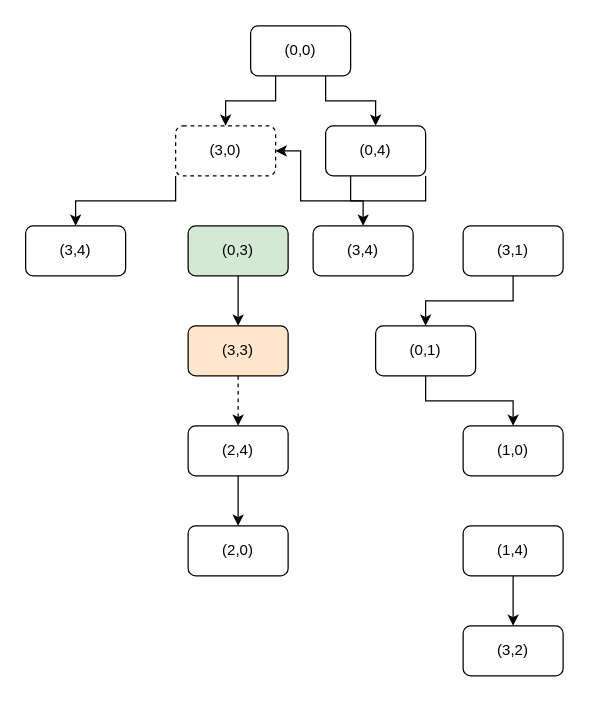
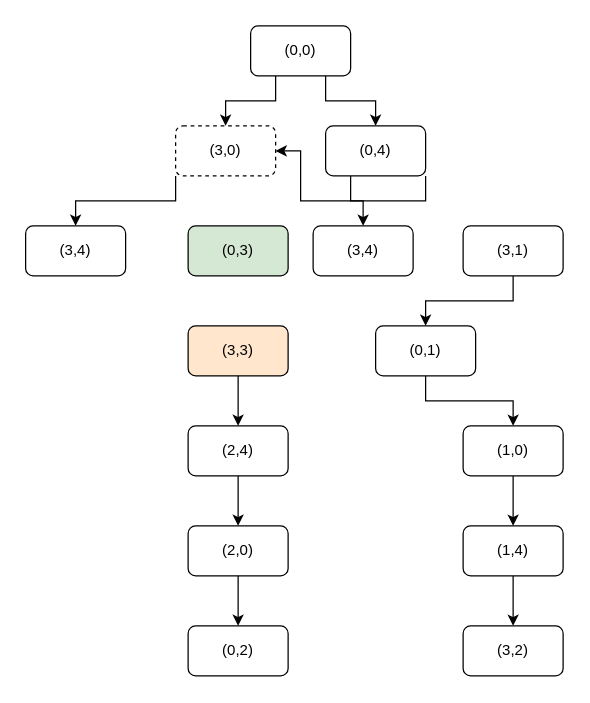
- <mxCell id="11" style="edgeStyle=orthogonalEdgeStyle;rounded=0;orthogonalLoop=1;jettySize=auto;html=1;exitX=0.5;exitY=1;exitDx=0;exitDy=0;" edge="1" parent="1" source="12" target="17"><mxGeometry relative="1" as="geometry" /></mxCell>
- <mxCell id="16" style="edgeStyle=orthogonalEdgeStyle;rounded=0;orthogonalLoop=1;jettySize=auto;html=1;exitX=0.5;exitY=1;exitDx=0;exitDy=0;dashed=1;" edge="1" parent="1" source="17" target="19"><mxGeometry relative="1" as="geometry" /></mxCell>
+ <mxCell id="16" style="edgeStyle=orthogonalEdgeStyle;rounded=0;orthogonalLoop=1;jettySize=auto;html=1;exitX=0.5;exitY=1;exitDx=0;exitDy=0;" edge="1" parent="1" source="17" target="19"><mxGeometry relative="1" as="geometry" /></mxCell>
+ <mxCell id="25" style="edgeStyle=orthogonalEdgeStyle;rounded=0;orthogonalLoop=1;jettySize=auto;html=1;exitX=0.5;exitY=1;exitDx=0;exitDy=0;" edge="1" parent="1" source="26" target="28"><mxGeometry relative="1" as="geometry" /></mxCell>
+ <mxCell id="20" style="edgeStyle=orthogonalEdgeStyle;rounded=0;orthogonalLoop=1;jettySize=auto;html=1;exitX=0.5;exitY=1;exitDx=0;exitDy=0;" edge="1" parent="1" source="21" target="22"><mxGeometry relative="1" as="geometry" /></mxCell>
+ <mxCell id="22" value="(0,2)" style="rounded=1;whiteSpace=wrap;html=1;" vertex="1" parent="1"><mxGeometry x="150" y="500" width="80" height="40" as="geometry" /></mxCell>
